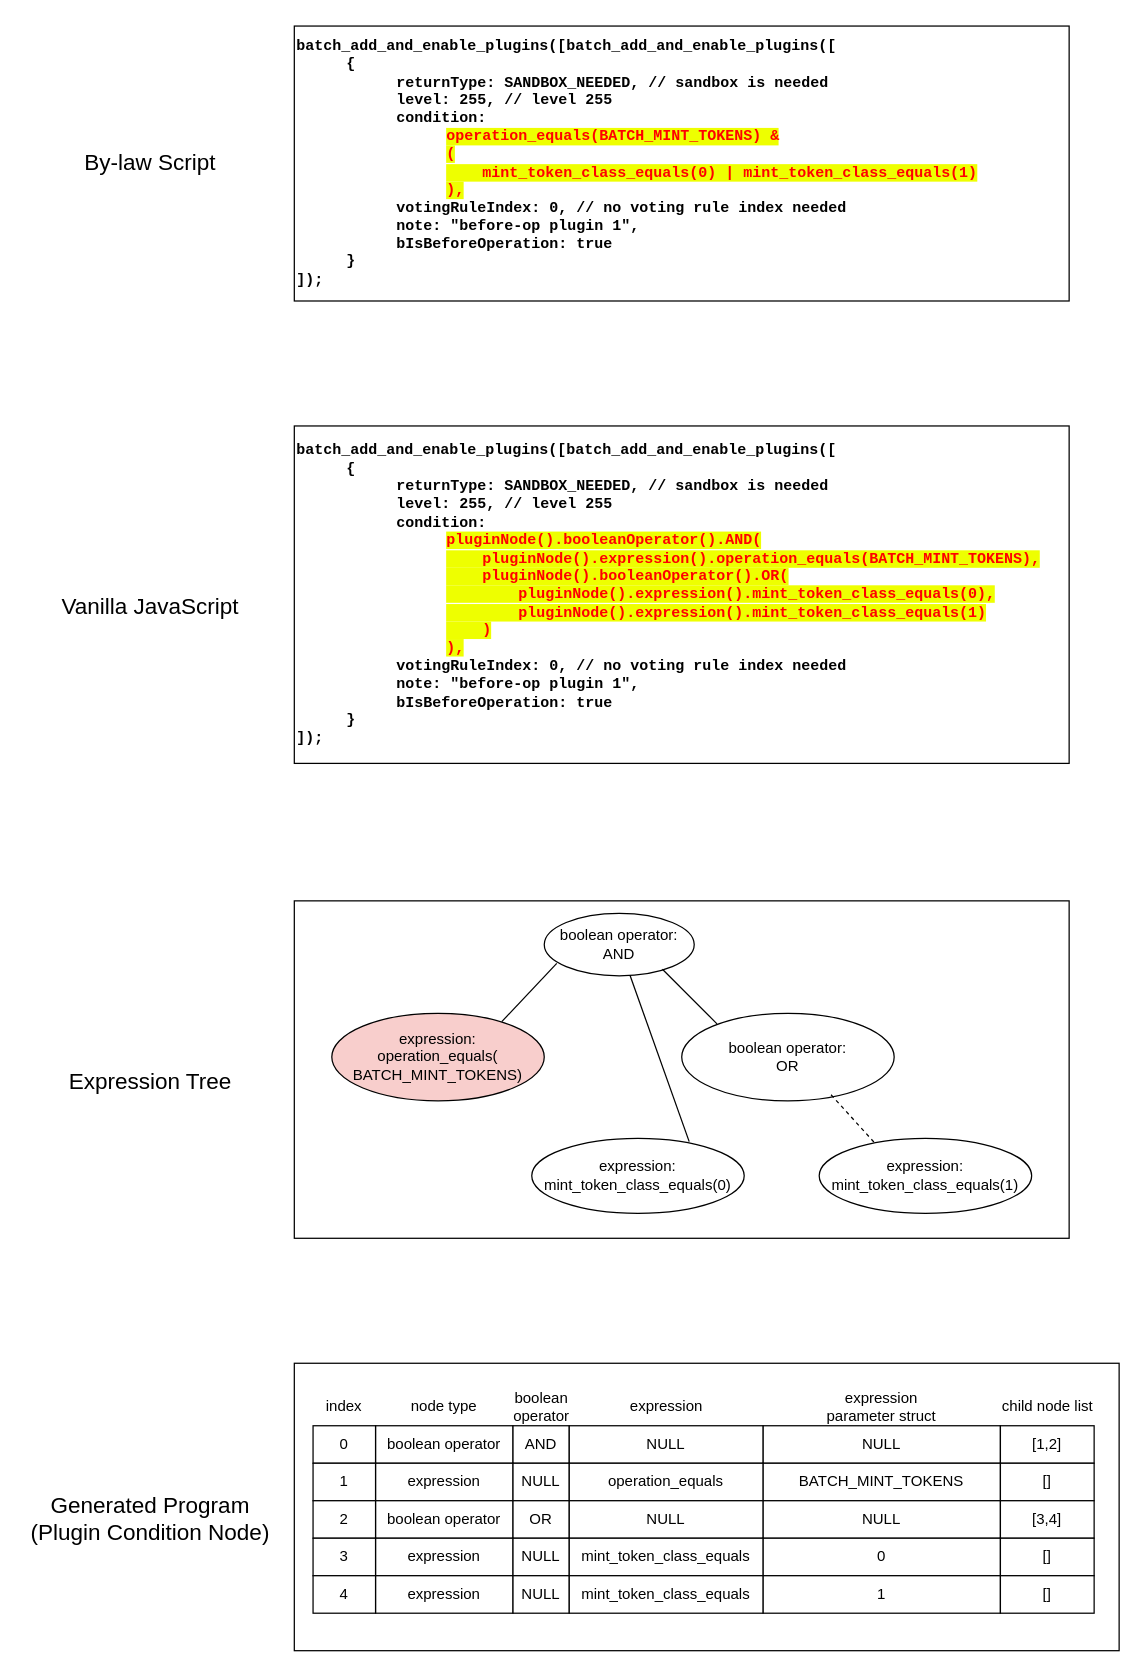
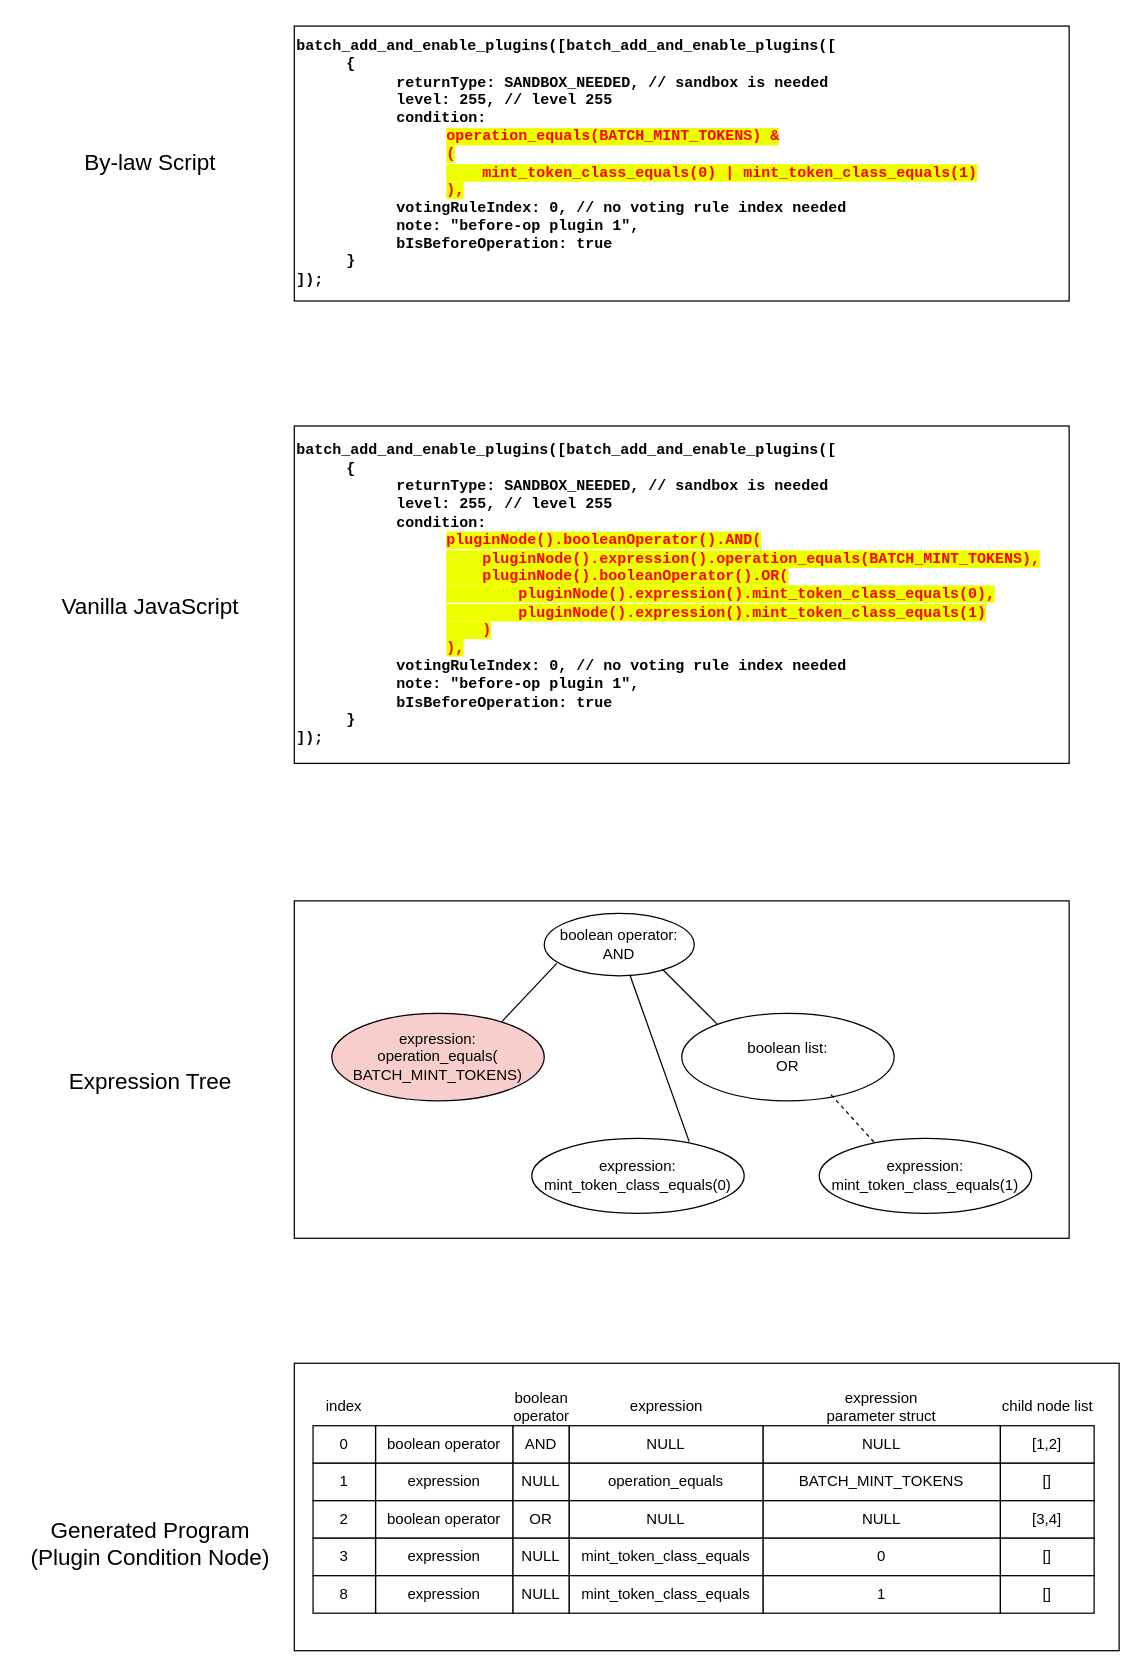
- <mxCell id="9" value="boolean operator:&lt;br&gt;OR" style="ellipse;whiteSpace=wrap;html=1;" parent="1" vertex="1"><mxGeometry x="545" y="810" width="170" height="70" as="geometry" /></mxCell>
+ <mxCell id="9" value="boolean list:&lt;br&gt;OR" style="ellipse;whiteSpace=wrap;html=1;" parent="1" vertex="1"><mxGeometry x="545" y="810" width="170" height="70" as="geometry" /></mxCell>
- <mxCell id="20" value="node type" style="text;html=1;strokeColor=none;fillColor=none;align=center;verticalAlign=middle;whiteSpace=wrap;rounded=0;" parent="1" vertex="1"><mxGeometry x="325" y="1110" width="60" height="30" as="geometry" /></mxCell>
- <mxCell id="50" value="Generated Program (Plugin Condition Node)" style="text;html=1;strokeColor=none;fillColor=none;align=center;verticalAlign=middle;whiteSpace=wrap;rounded=0;fontSize=18;" parent="1" vertex="1"><mxGeometry x="20" y="1200" width="200" height="30" as="geometry" /></mxCell>
+ <mxCell id="50" value="Generated Program (Plugin Condition Node)" style="text;html=1;strokeColor=none;fillColor=none;align=center;verticalAlign=middle;whiteSpace=wrap;rounded=0;fontSize=18;" parent="1" vertex="1"><mxGeometry x="20" y="1220" width="200" height="30" as="geometry" /></mxCell>
- <mxCell id="45" value="4" style="rounded=0;whiteSpace=wrap;html=1;" parent="1" vertex="1"><mxGeometry x="250" y="1260" width="50" height="30" as="geometry" /></mxCell>
+ <mxCell id="45" value="8" style="rounded=0;whiteSpace=wrap;html=1;" parent="1" vertex="1"><mxGeometry x="250" y="1260" width="50" height="30" as="geometry" /></mxCell>
